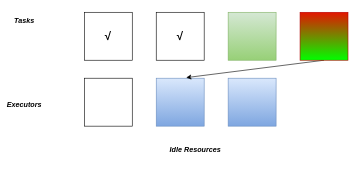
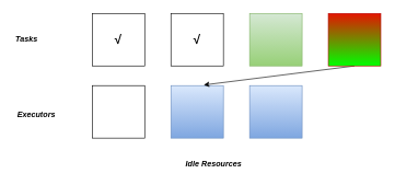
- <mxCell id="6" value="Tasks" style="text;html=1;strokeColor=none;fillColor=none;align=center;verticalAlign=middle;whiteSpace=wrap;rounded=0;fontStyle=3" vertex="1" parent="1"><mxGeometry x="20" y="25" width="40" height="20" as="geometry" /></mxCell>
+ <mxCell id="6" value="Tasks" style="text;html=1;strokeColor=none;fillColor=none;align=center;verticalAlign=middle;whiteSpace=wrap;rounded=0;fontStyle=3" vertex="1" parent="1"><mxGeometry x="20" y="50" width="40" height="20" as="geometry" /></mxCell>
- <mxCell id="7" value="Executors" style="text;html=1;strokeColor=none;fillColor=none;align=center;verticalAlign=middle;whiteSpace=wrap;rounded=0;fontStyle=3" vertex="1" parent="1"><mxGeometry x="20" y="165" width="40" height="20" as="geometry" /></mxCell>
+ <mxCell id="7" value="Executors" style="text;html=1;strokeColor=none;fillColor=none;align=center;verticalAlign=middle;whiteSpace=wrap;rounded=0;fontStyle=3" vertex="1" parent="1"><mxGeometry x="35" y="165" width="40" height="20" as="geometry" /></mxCell>
